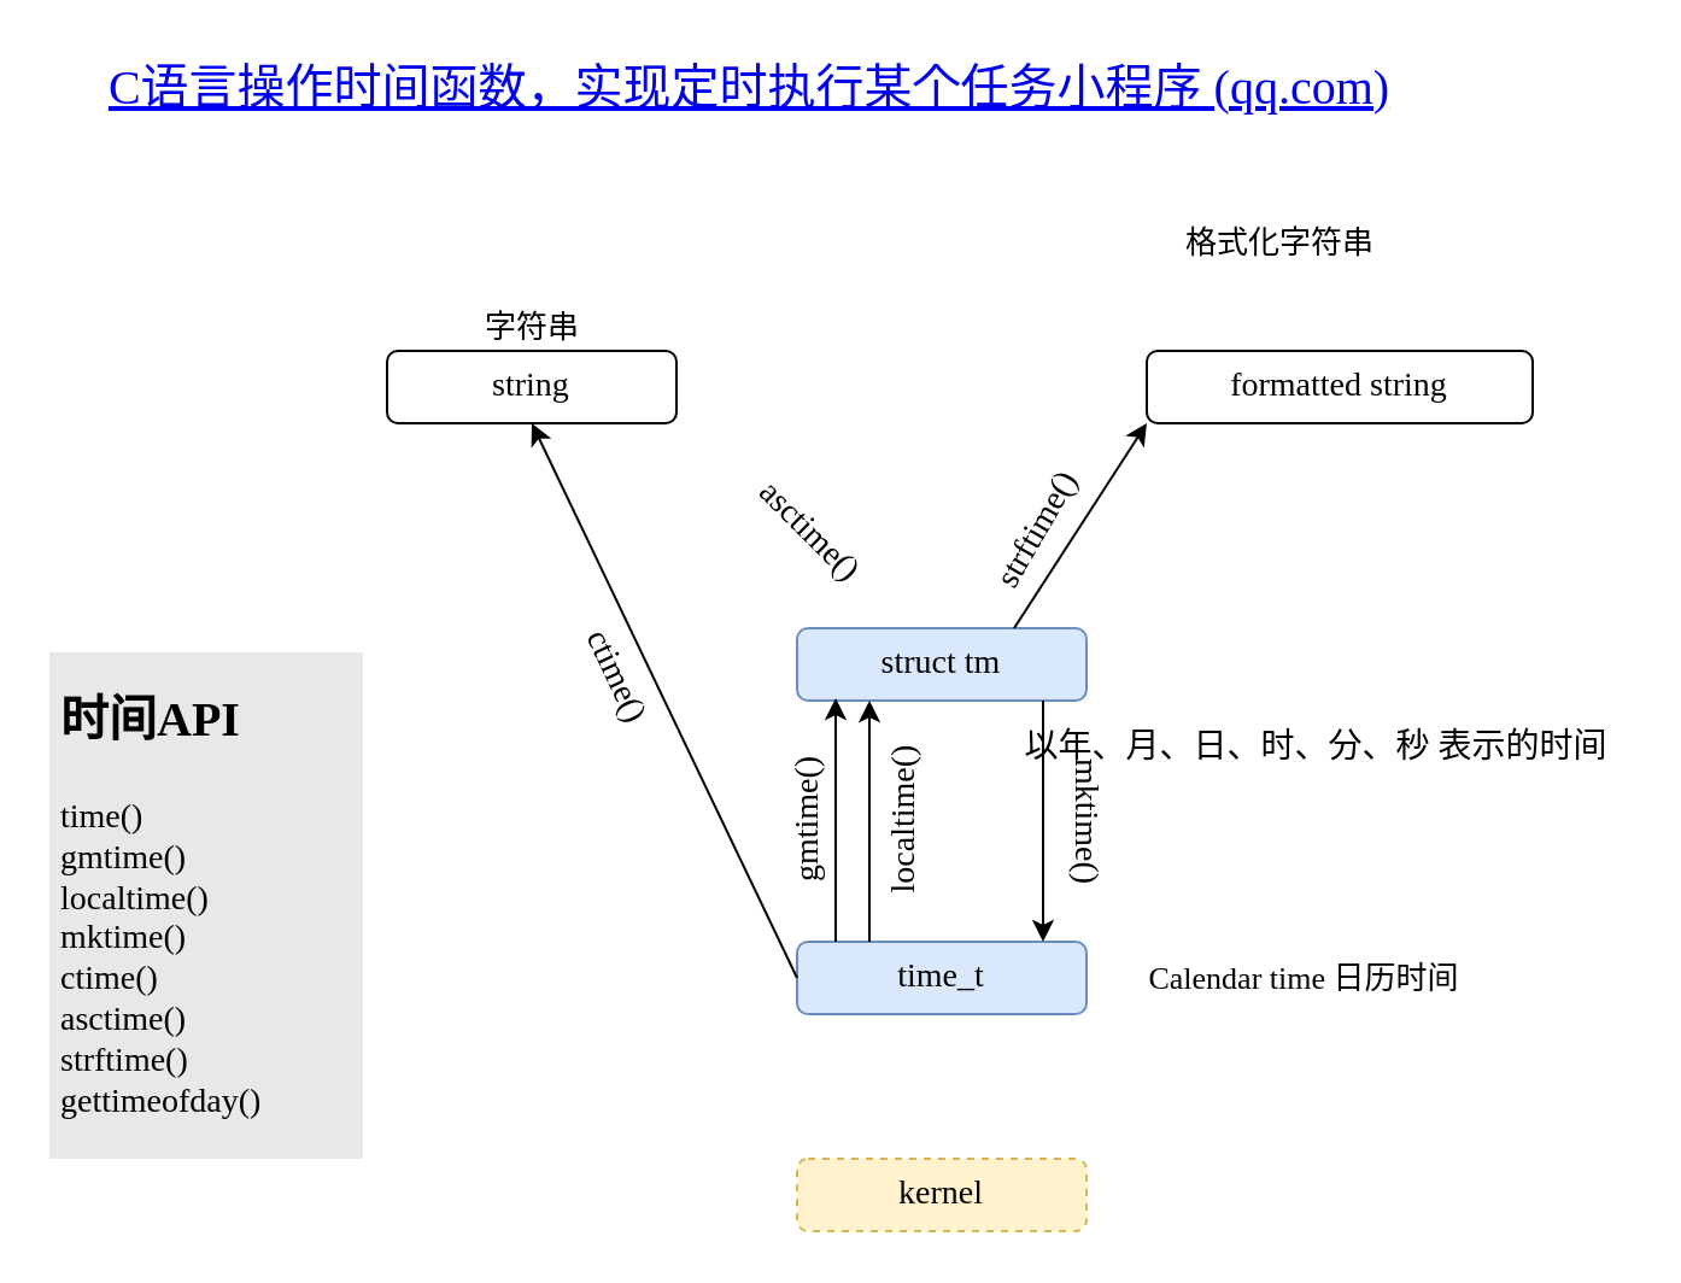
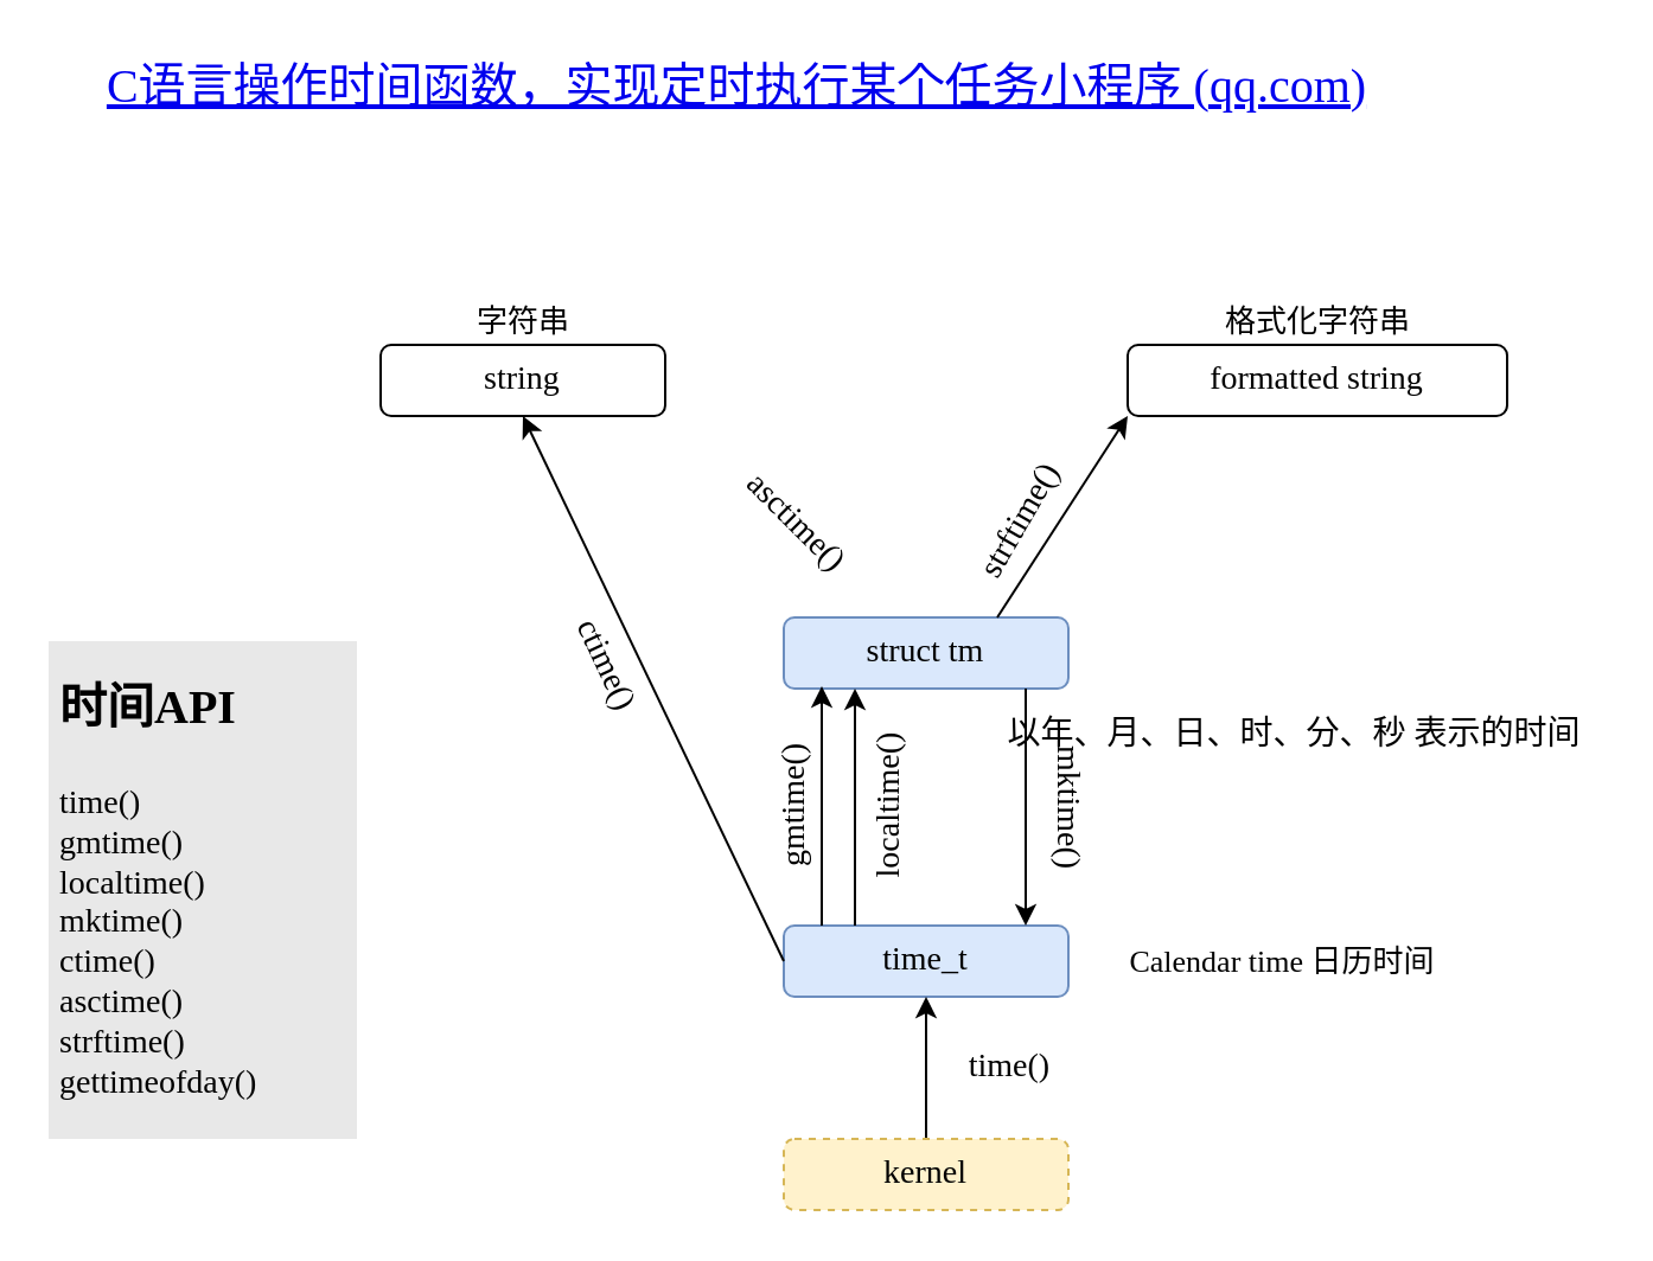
- <mxCell id="17" value="格式化字符串" style="text;html=1;align=center;verticalAlign=middle;resizable=0;points=[];autosize=1;strokeColor=none;fillColor=none;fontSize=13;fontFamily=Lucida Console;" vertex="1" parent="1"><mxGeometry x="485" y="90" width="90" height="20" as="geometry" /></mxCell>
+ <mxCell id="17" value="格式化字符串" style="text;html=1;align=center;verticalAlign=middle;resizable=0;points=[];autosize=1;strokeColor=none;fillColor=none;fontSize=13;fontFamily=Lucida Console;" vertex="1" parent="1"><mxGeometry x="510" y="125" width="90" height="20" as="geometry" /></mxCell>
+ <mxCell id="11" value="time()" style="text;html=1;align=center;verticalAlign=middle;resizable=0;points=[];autosize=1;strokeColor=none;fillColor=none;fontSize=14;fontFamily=Lucida Console;" vertex="1" parent="1"><mxGeometry x="390" y="440" width="70" height="20" as="geometry" /></mxCell>
+ <mxCell id="6" style="edgeStyle=orthogonalEdgeStyle;rounded=0;orthogonalLoop=1;jettySize=auto;html=1;entryX=0.5;entryY=1;entryDx=0;entryDy=0;fontFamily=Lucida Console;fontSize=14;" edge="1" parent="1" source="7" target="5"><mxGeometry relative="1" as="geometry" /></mxCell>
